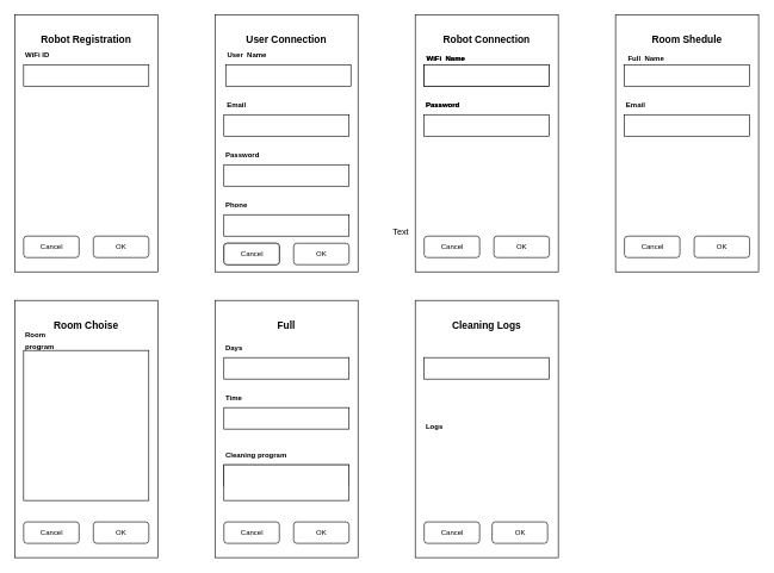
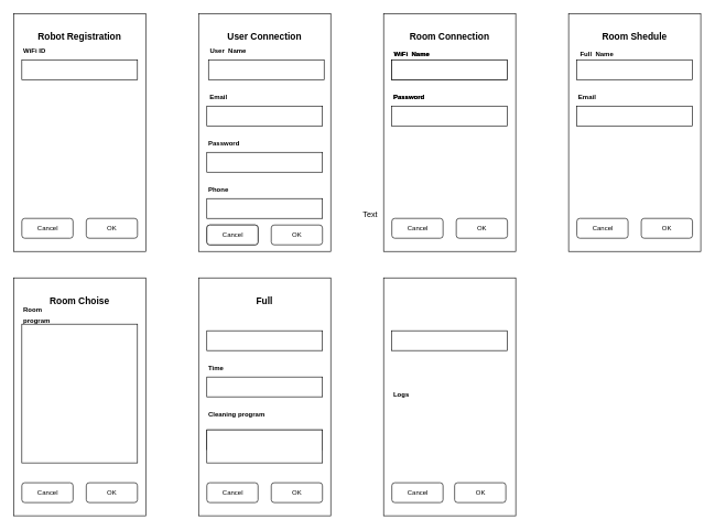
- <mxCell id="12" value="&lt;font style=&quot;font-size: 14px;&quot;&gt;&lt;b&gt;Robot Connection&lt;/b&gt;&lt;/font&gt;" style="text;html=1;strokeColor=none;fillColor=none;align=center;verticalAlign=middle;whiteSpace=wrap;rounded=0;" parent="1" vertex="1"><mxGeometry x="600" y="40" width="160" height="30" as="geometry" /></mxCell>
+ <mxCell id="12" value="&lt;font style=&quot;font-size: 14px;&quot;&gt;&lt;b&gt;Room Connection&lt;/b&gt;&lt;/font&gt;" style="text;html=1;strokeColor=none;fillColor=none;align=center;verticalAlign=middle;whiteSpace=wrap;rounded=0;" parent="1" vertex="1"><mxGeometry x="600" y="40" width="160" height="30" as="geometry" /></mxCell>
- <mxCell id="16" value="&lt;b&gt;&lt;font style=&quot;font-size: 14px;&quot;&gt;Cleaning Logs&lt;/font&gt;&lt;/b&gt;" style="text;html=1;strokeColor=none;fillColor=none;align=center;verticalAlign=middle;whiteSpace=wrap;rounded=0;" parent="1" vertex="1"><mxGeometry x="600" y="440" width="160" height="30" as="geometry" /></mxCell>
- <mxCell id="49" value="&lt;font style=&quot;font-size: 10px;&quot;&gt;&lt;b&gt;Days&lt;/b&gt;&lt;/font&gt;" style="text;html=1;strokeColor=none;fillColor=none;align=left;verticalAlign=middle;whiteSpace=wrap;rounded=0;fontSize=14;" parent="1" vertex="1"><mxGeometry x="312.5" y="470" width="60" height="30" as="geometry" /></mxCell>
- <mxCell id="53" value="&lt;font style=&quot;font-size: 10px;&quot;&gt;&lt;b&gt;Cleaning program&lt;/b&gt;&lt;/font&gt;" style="text;html=1;strokeColor=none;fillColor=none;align=left;verticalAlign=middle;whiteSpace=wrap;rounded=0;fontSize=14;" parent="1" vertex="1"><mxGeometry x="312.5" y="620" width="107.5" height="30" as="geometry" /></mxCell>
+ <mxCell id="53" value="&lt;font style=&quot;font-size: 10px;&quot;&gt;&lt;b&gt;Cleaning program&lt;/b&gt;&lt;/font&gt;" style="text;html=1;strokeColor=none;fillColor=none;align=left;verticalAlign=middle;whiteSpace=wrap;rounded=0;fontSize=14;" parent="1" vertex="1"><mxGeometry x="312.5" y="610" width="107.5" height="30" as="geometry" /></mxCell>
